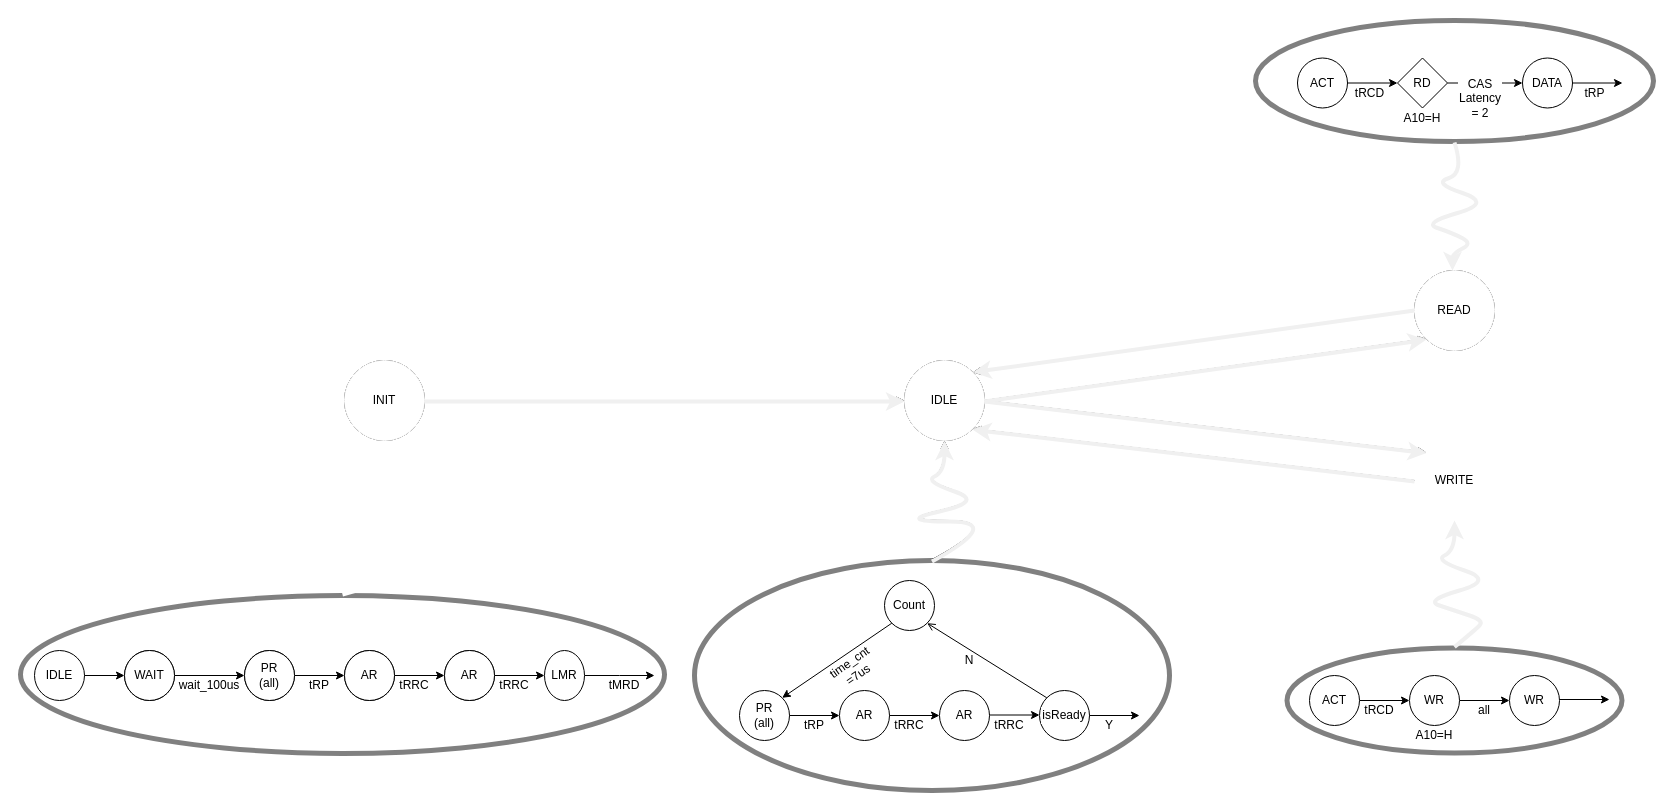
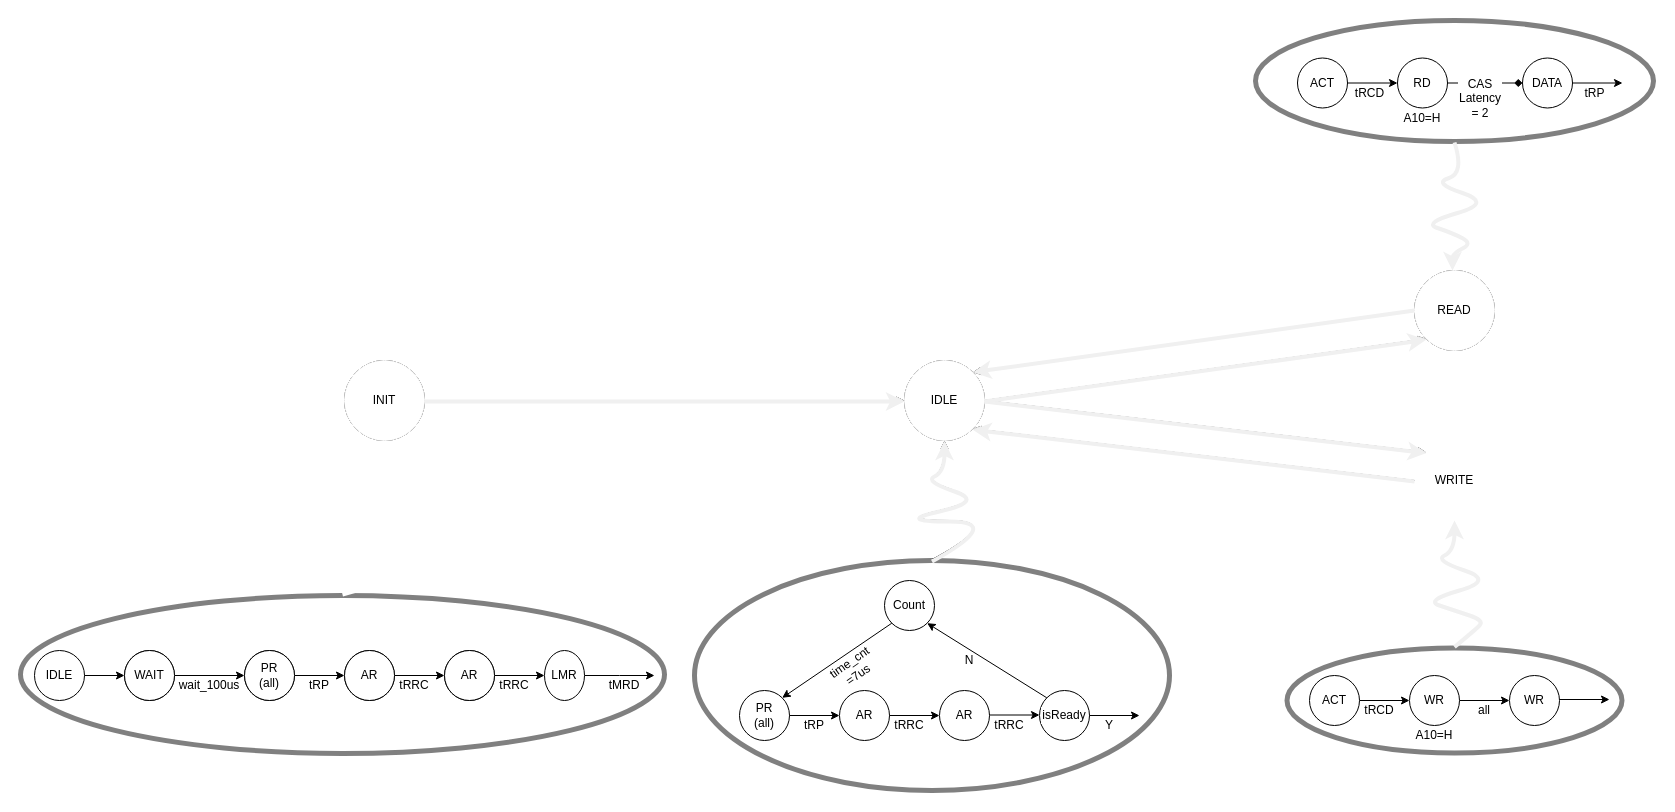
- <mxCell id="62" value="RD" style="rhombus;whiteSpace=wrap;html=1;aspect=fixed;shadow=0;strokeColor=#000000;labelBackgroundColor=#FFFFFF;labelBorderColor=#FFFFFF;fontColor=#000000;sketch=0;fillColor=#FFFFFF;" parent="1" vertex="1"><mxGeometry x="1397" y="57.5" width="50" height="50" as="geometry" /></mxCell>
+ <mxCell id="62" value="RD" style="ellipse;whiteSpace=wrap;html=1;aspect=fixed;shadow=0;strokeColor=#000000;labelBackgroundColor=#FFFFFF;labelBorderColor=#FFFFFF;fontColor=#000000;sketch=0;fillColor=#FFFFFF;" parent="1" vertex="1"><mxGeometry x="1397" y="57.5" width="50" height="50" as="geometry" /></mxCell>
- <mxCell id="61" value="" style="edgeStyle=orthogonalEdgeStyle;rounded=0;orthogonalLoop=1;jettySize=auto;html=1;strokeColor=#000000;labelBackgroundColor=#FFFFFF;labelBorderColor=#FFFFFF;fontColor=#000000;shadow=0;sketch=0;" parent="1" source="62" target="63" edge="1"><mxGeometry relative="1" as="geometry" /></mxCell>
+ <mxCell id="61" value="" style="edgeStyle=orthogonalEdgeStyle;rounded=0;orthogonalLoop=1;jettySize=auto;html=1;strokeColor=#000000;labelBackgroundColor=#FFFFFF;labelBorderColor=#FFFFFF;fontColor=#000000;shadow=0;sketch=0;endArrow=diamond;" parent="1" source="62" target="63" edge="1"><mxGeometry relative="1" as="geometry" /></mxCell>
- <mxCell id="44" value="" style="endArrow=open;html=1;exitX=0;exitY=0;exitDx=0;exitDy=0;entryX=1;entryY=1;entryDx=0;entryDy=0;strokeColor=#000000;labelBackgroundColor=#FFFFFF;labelBorderColor=#FFFFFF;fontColor=#000000;shadow=0;sketch=0;" parent="1" source="40" target="43" edge="1"><mxGeometry width="50" height="50" relative="1" as="geometry"><mxPoint x="799" y="650" as="sourcePoint" /><mxPoint x="849" y="600" as="targetPoint" /></mxGeometry></mxCell>
+ <mxCell id="44" value="" style="endArrow=classic;html=1;exitX=0;exitY=0;exitDx=0;exitDy=0;entryX=1;entryY=1;entryDx=0;entryDy=0;strokeColor=#000000;labelBackgroundColor=#FFFFFF;labelBorderColor=#FFFFFF;fontColor=#000000;shadow=0;sketch=0;" parent="1" source="40" target="43" edge="1"><mxGeometry width="50" height="50" relative="1" as="geometry"><mxPoint x="799" y="650" as="sourcePoint" /><mxPoint x="849" y="600" as="targetPoint" /></mxGeometry></mxCell>
